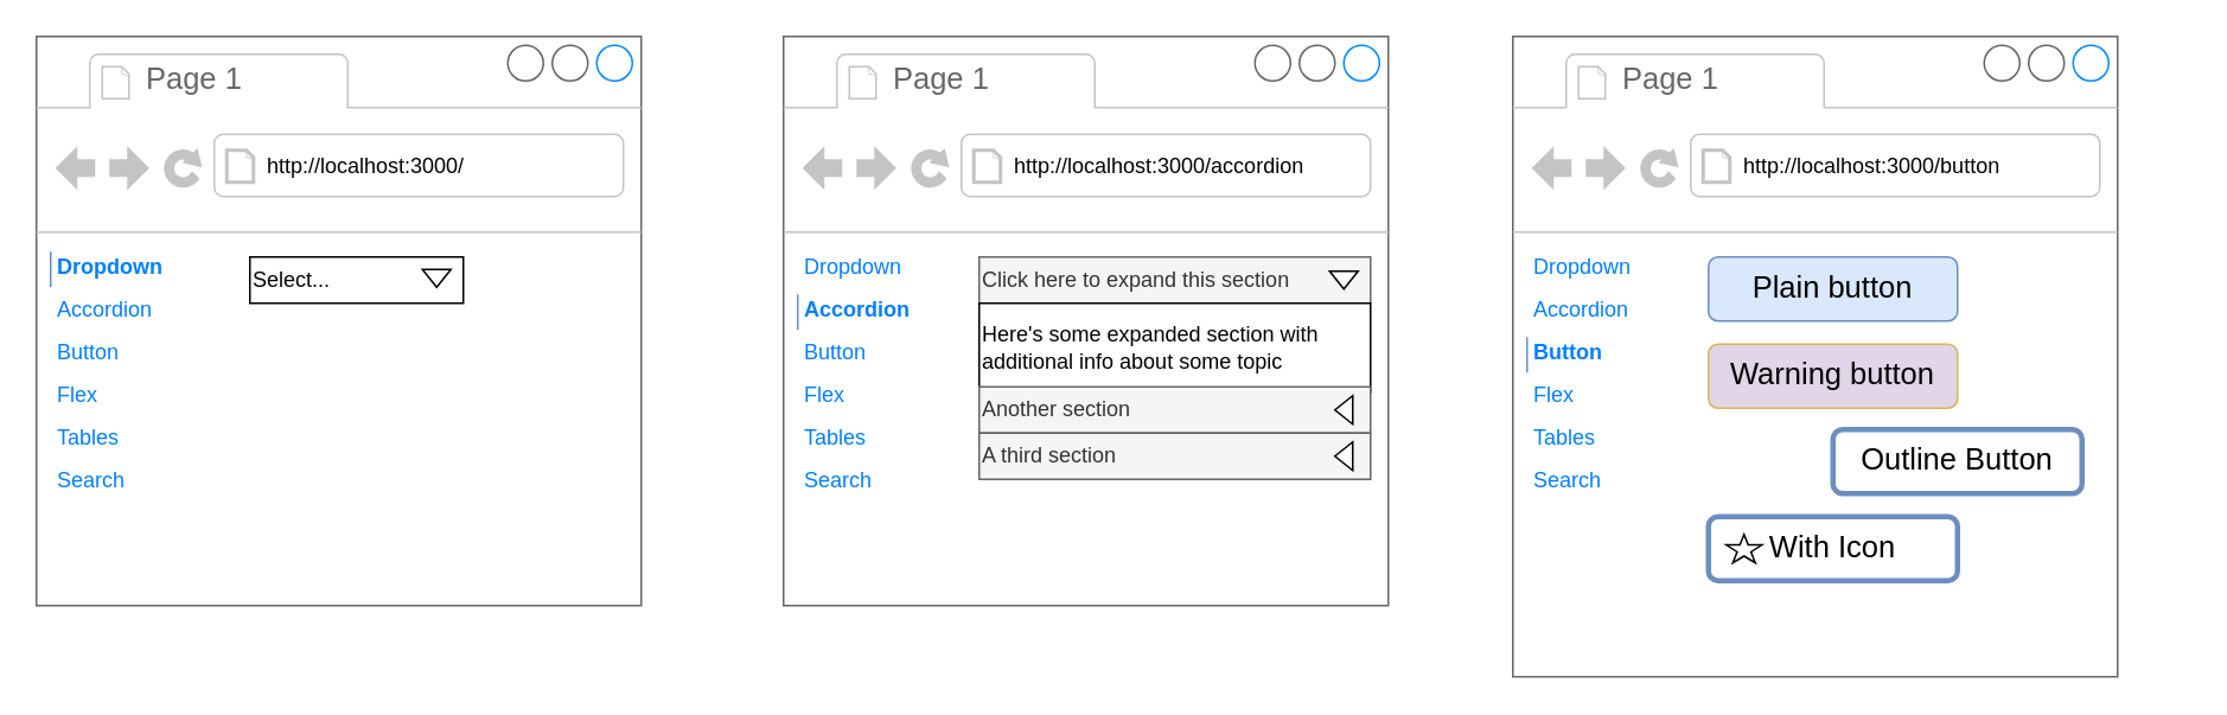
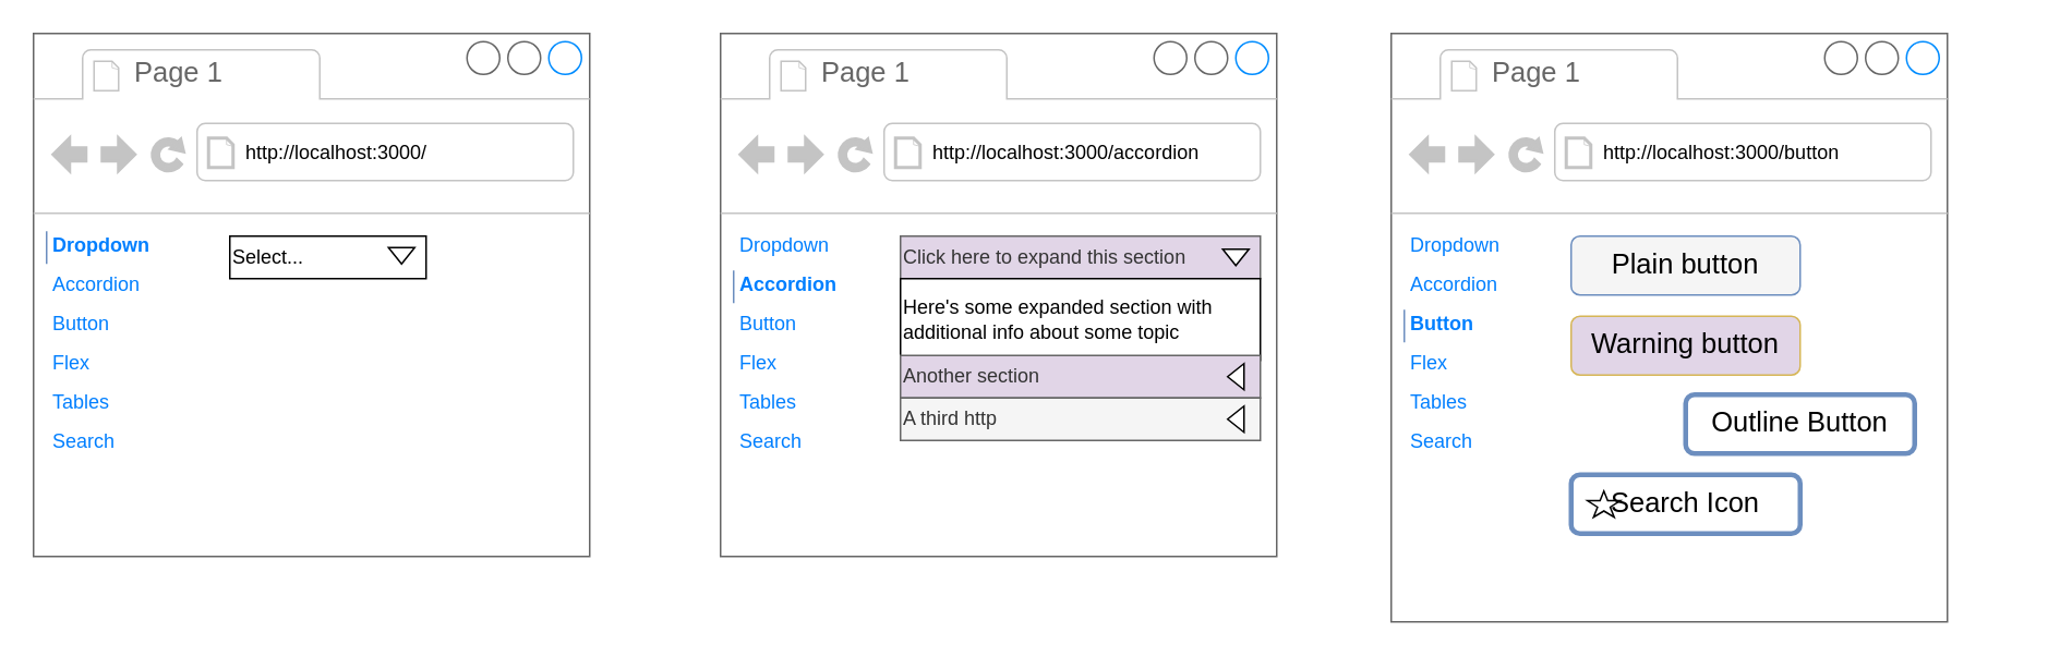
- <mxCell id="25" value="Click here to expand this section" style="rounded=0;whiteSpace=wrap;html=1;align=left;fillColor=#f5f5f5;strokeColor=#666666;fontColor=#333333;" vertex="1" parent="15"><mxGeometry x="110" y="124" width="220" height="26" as="geometry" /></mxCell>
+ <mxCell id="25" value="Click here to expand this section" style="rounded=0;whiteSpace=wrap;html=1;align=left;fillColor=#e1d5e7;strokeColor=#666666;fontColor=#333333;" vertex="1" parent="15"><mxGeometry x="110" y="124" width="220" height="26" as="geometry" /></mxCell>
- <mxCell id="44" value="Plain button" style="rounded=1;whiteSpace=wrap;html=1;fontSize=17;align=center;fillColor=#dae8fc;strokeColor=#6c8ebf;" vertex="1" parent="33"><mxGeometry x="110" y="124" width="140" height="36" as="geometry" /></mxCell>
+ <mxCell id="44" value="Plain button" style="rounded=1;whiteSpace=wrap;html=1;fontSize=17;align=center;fillColor=#f5f5f5;strokeColor=#6c8ebf;" vertex="1" parent="33"><mxGeometry x="110" y="124" width="140" height="36" as="geometry" /></mxCell>
- <mxCell id="29" value="Another section" style="rounded=0;whiteSpace=wrap;html=1;align=left;fillColor=#f5f5f5;strokeColor=#666666;fontColor=#333333;" vertex="1" parent="15"><mxGeometry x="110" y="197" width="220" height="26" as="geometry" /></mxCell>
+ <mxCell id="29" value="Another section" style="rounded=0;whiteSpace=wrap;html=1;align=left;fillColor=#e1d5e7;strokeColor=#666666;fontColor=#333333;" vertex="1" parent="15"><mxGeometry x="110" y="197" width="220" height="26" as="geometry" /></mxCell>
- <mxCell id="31" value="A third section" style="rounded=0;whiteSpace=wrap;html=1;align=left;fillColor=#f5f5f5;strokeColor=#666666;fontColor=#333333;" vertex="1" parent="15"><mxGeometry x="110" y="223" width="220" height="26" as="geometry" /></mxCell>
+ <mxCell id="31" value="A third http" style="rounded=0;whiteSpace=wrap;html=1;align=left;fillColor=#f5f5f5;strokeColor=#666666;fontColor=#333333;" vertex="1" parent="15"><mxGeometry x="110" y="223" width="220" height="26" as="geometry" /></mxCell>
- <mxCell id="47" value="With Icon" style="rounded=1;whiteSpace=wrap;html=1;fontSize=17;align=center;strokeColor=#6c8ebf;strokeWidth=3;fillColor=none;" vertex="1" parent="33"><mxGeometry x="110" y="270" width="140" height="36" as="geometry" /></mxCell>
+ <mxCell id="47" value="Search Icon" style="rounded=1;whiteSpace=wrap;html=1;fontSize=17;align=center;strokeColor=#6c8ebf;strokeWidth=3;fillColor=none;" vertex="1" parent="33"><mxGeometry x="110" y="270" width="140" height="36" as="geometry" /></mxCell>
